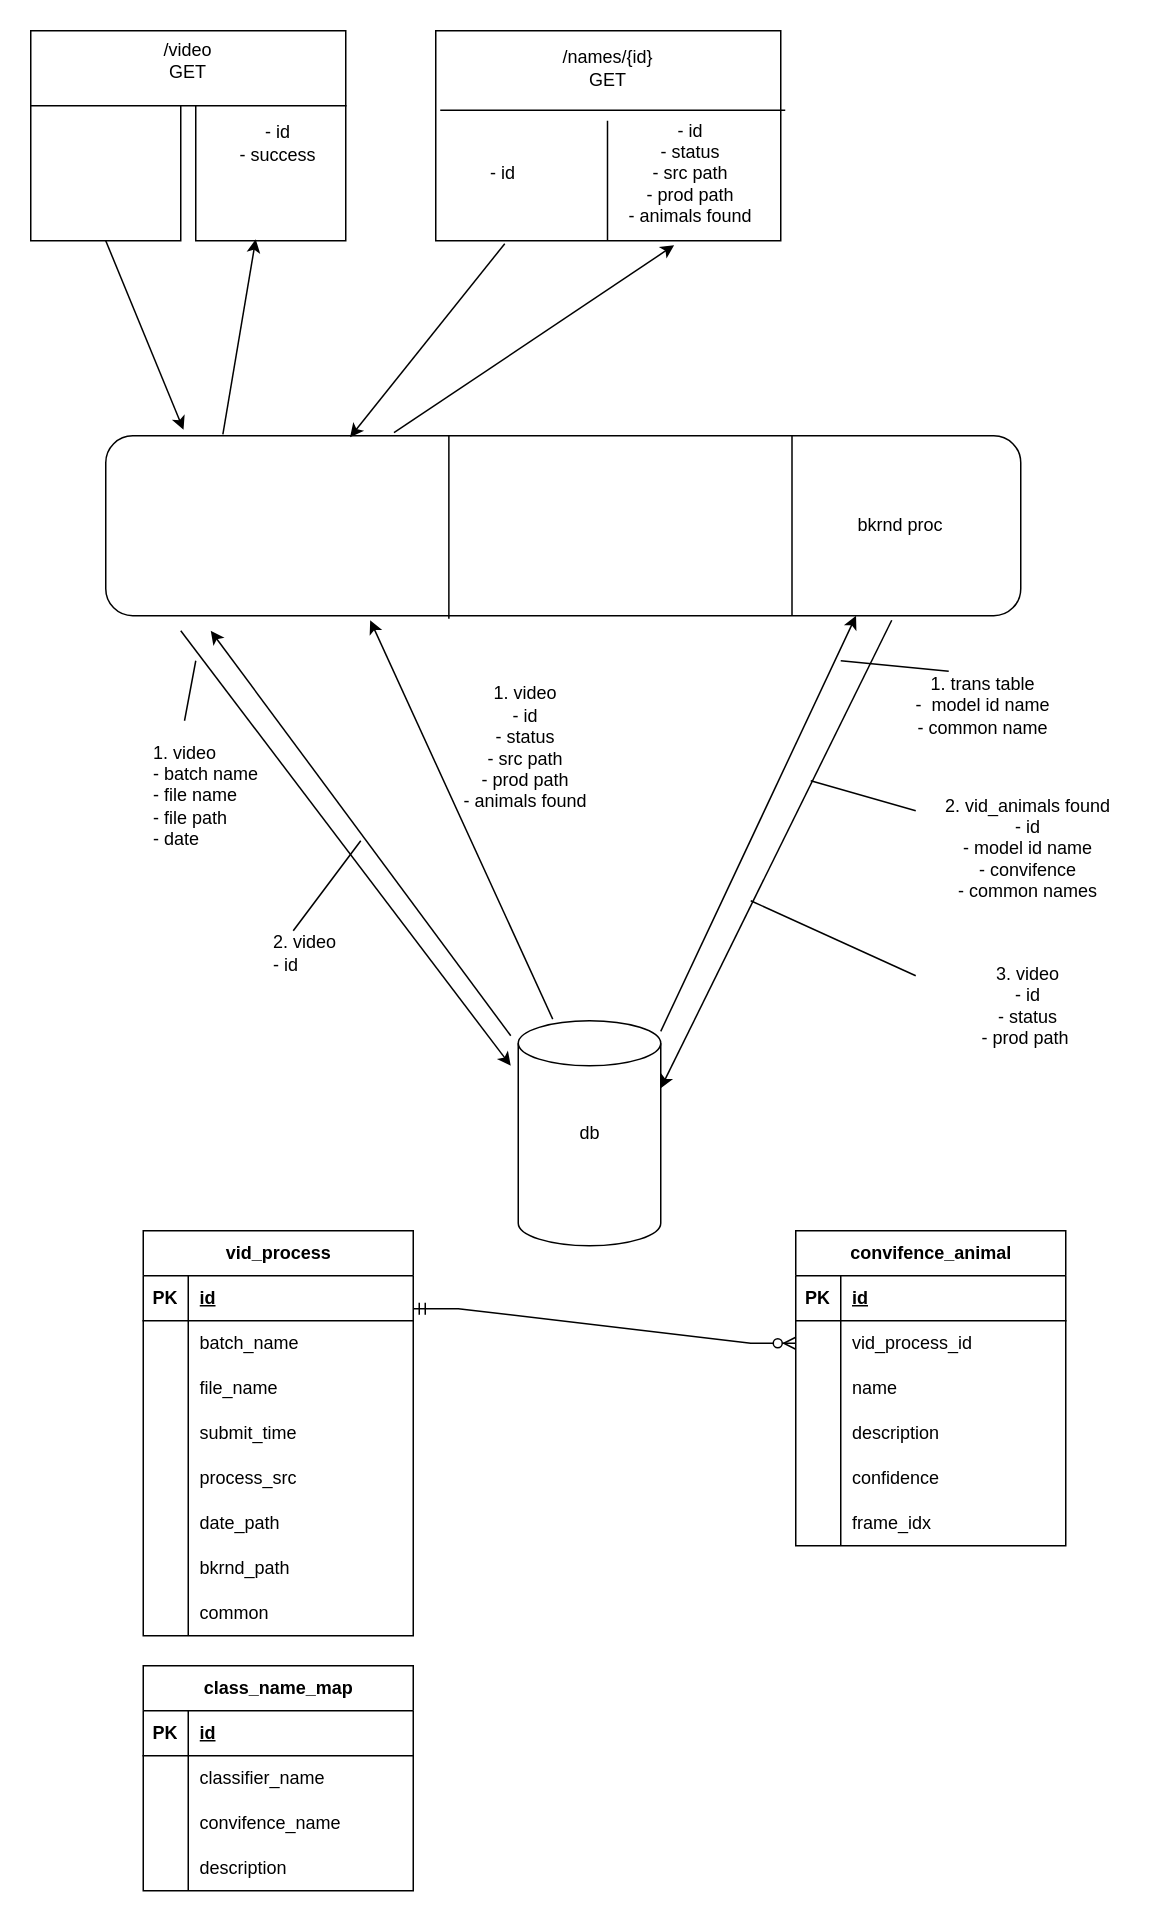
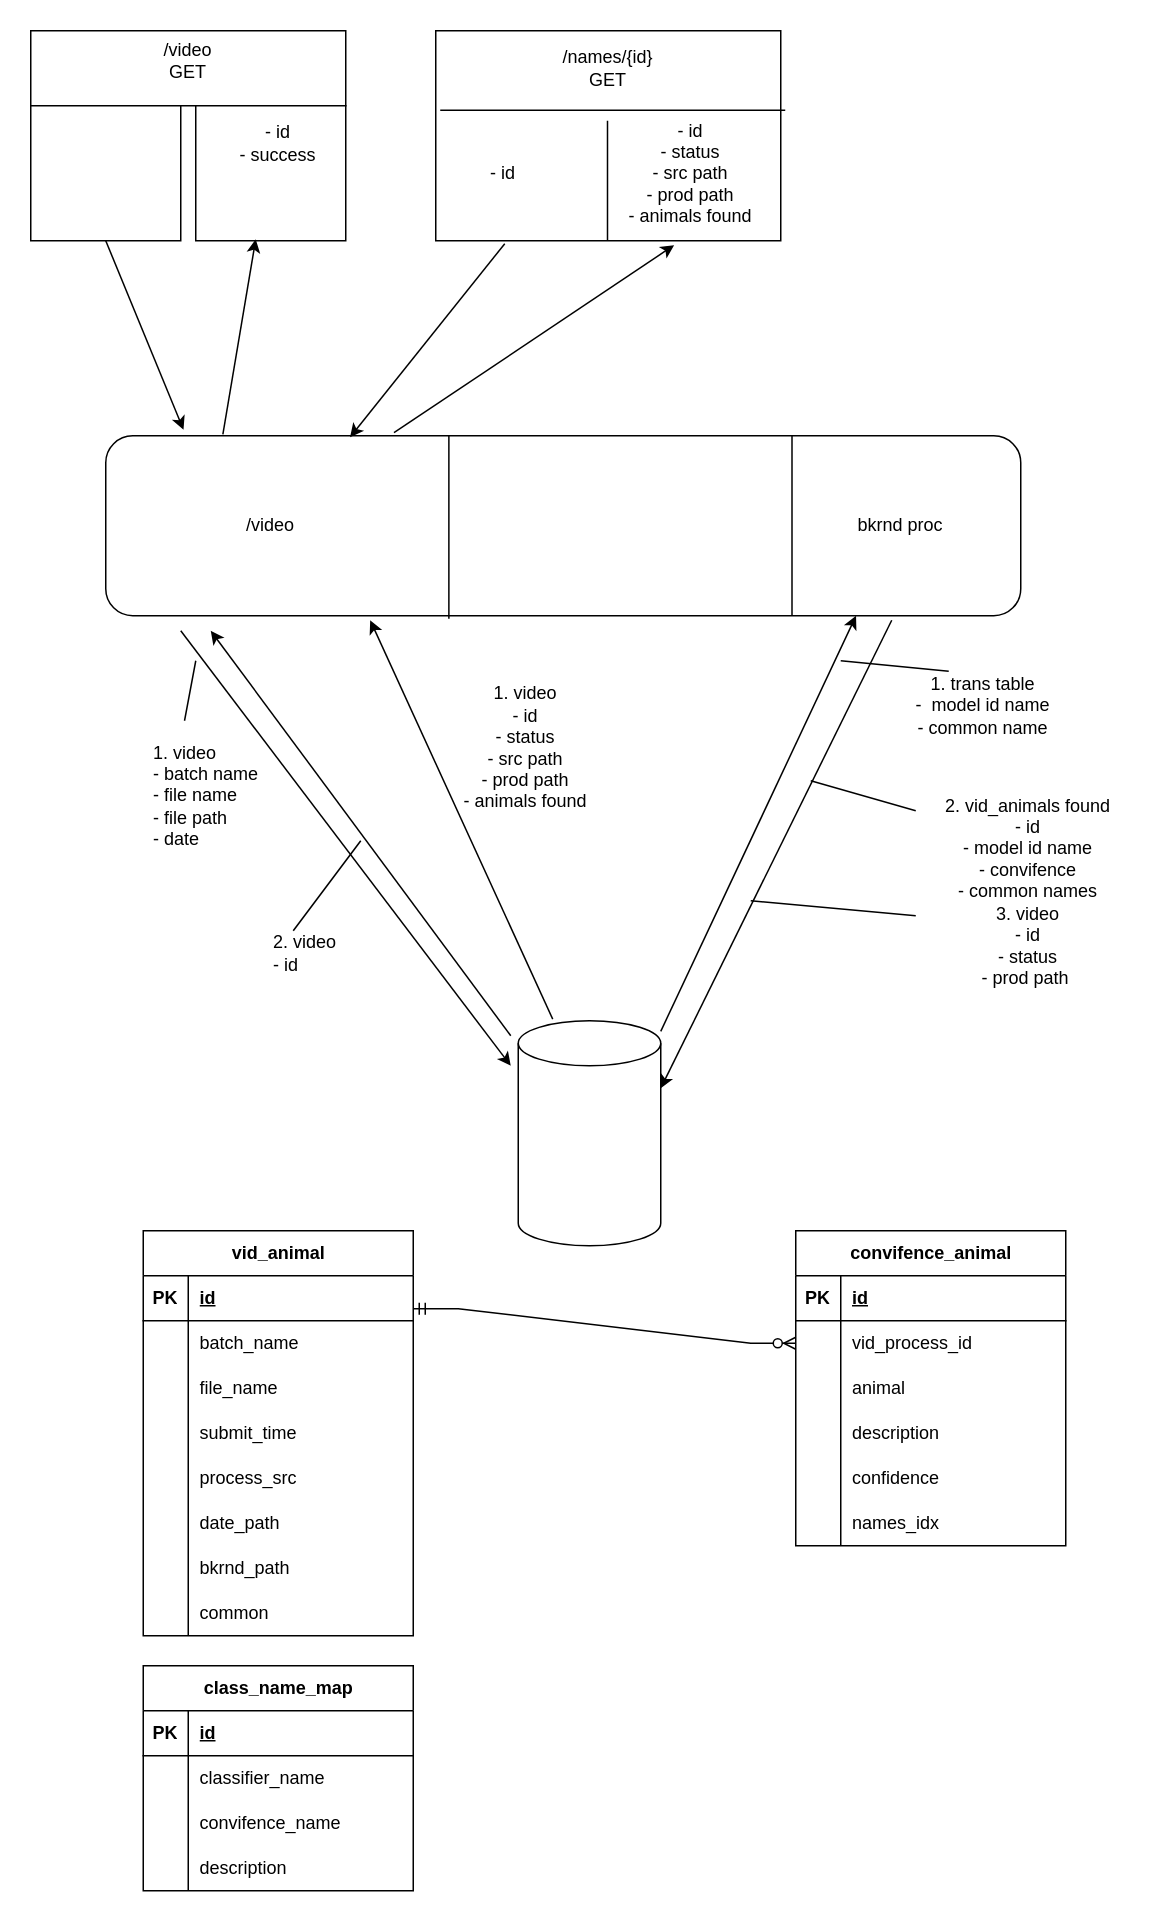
+ <mxCell id="38" value="/video" style="text;html=1;align=center;verticalAlign=middle;whiteSpace=wrap;rounded=0;" vertex="1" parent="1"><mxGeometry x="150" y="335" width="60" height="30" as="geometry" /></mxCell>
- <mxCell id="34" value="3. video&lt;div&gt;- id&lt;/div&gt;&lt;div&gt;- status&lt;/div&gt;&lt;div&gt;- prod path&amp;nbsp;&lt;/div&gt;" style="text;html=1;align=center;verticalAlign=middle;whiteSpace=wrap;rounded=0;" vertex="1" parent="1"><mxGeometry x="610" y="650" width="150" height="40" as="geometry" /></mxCell>
+ <mxCell id="34" value="3. video&lt;div&gt;- id&lt;/div&gt;&lt;div&gt;- status&lt;/div&gt;&lt;div&gt;- prod path&amp;nbsp;&lt;/div&gt;" style="text;html=1;align=center;verticalAlign=middle;whiteSpace=wrap;rounded=0;" vertex="1" parent="1"><mxGeometry x="610" y="610" width="150" height="40" as="geometry" /></mxCell>
- <mxCell id="83" value="db" style="text;html=1;align=center;verticalAlign=middle;whiteSpace=wrap;rounded=0;" vertex="1" parent="1"><mxGeometry x="362.5" y="740" width="60" height="30" as="geometry" /></mxCell>
- <mxCell id="58" value="vid_process" style="shape=table;startSize=30;container=1;collapsible=1;childLayout=tableLayout;fixedRows=1;rowLines=0;fontStyle=1;align=center;resizeLast=1;html=1;" vertex="1" parent="1"><mxGeometry x="95" y="820" width="180" height="270" as="geometry" /></mxCell>
+ <mxCell id="58" value="vid_animal" style="shape=table;startSize=30;container=1;collapsible=1;childLayout=tableLayout;fixedRows=1;rowLines=0;fontStyle=1;align=center;resizeLast=1;html=1;" vertex="1" parent="1"><mxGeometry x="95" y="820" width="180" height="270" as="geometry" /></mxCell>
- <mxCell id="48" value="name" style="shape=partialRectangle;connectable=0;fillColor=none;top=0;left=0;bottom=0;right=0;align=left;spacingLeft=6;overflow=hidden;whiteSpace=wrap;html=1;" vertex="1" parent="46"><mxGeometry x="30" width="150" height="30" as="geometry"><mxRectangle width="150" height="30" as="alternateBounds" /></mxGeometry></mxCell>
+ <mxCell id="48" value="animal" style="shape=partialRectangle;connectable=0;fillColor=none;top=0;left=0;bottom=0;right=0;align=left;spacingLeft=6;overflow=hidden;whiteSpace=wrap;html=1;" vertex="1" parent="46"><mxGeometry x="30" width="150" height="30" as="geometry"><mxRectangle width="150" height="30" as="alternateBounds" /></mxGeometry></mxCell>
- <mxCell id="57" value="frame_idx" style="shape=partialRectangle;connectable=0;fillColor=none;top=0;left=0;bottom=0;right=0;align=left;spacingLeft=6;overflow=hidden;whiteSpace=wrap;html=1;" vertex="1" parent="55"><mxGeometry x="30" width="150" height="30" as="geometry"><mxRectangle width="150" height="30" as="alternateBounds" /></mxGeometry></mxCell>
+ <mxCell id="57" value="names_idx" style="shape=partialRectangle;connectable=0;fillColor=none;top=0;left=0;bottom=0;right=0;align=left;spacingLeft=6;overflow=hidden;whiteSpace=wrap;html=1;" vertex="1" parent="55"><mxGeometry x="30" width="150" height="30" as="geometry"><mxRectangle width="150" height="30" as="alternateBounds" /></mxGeometry></mxCell>
